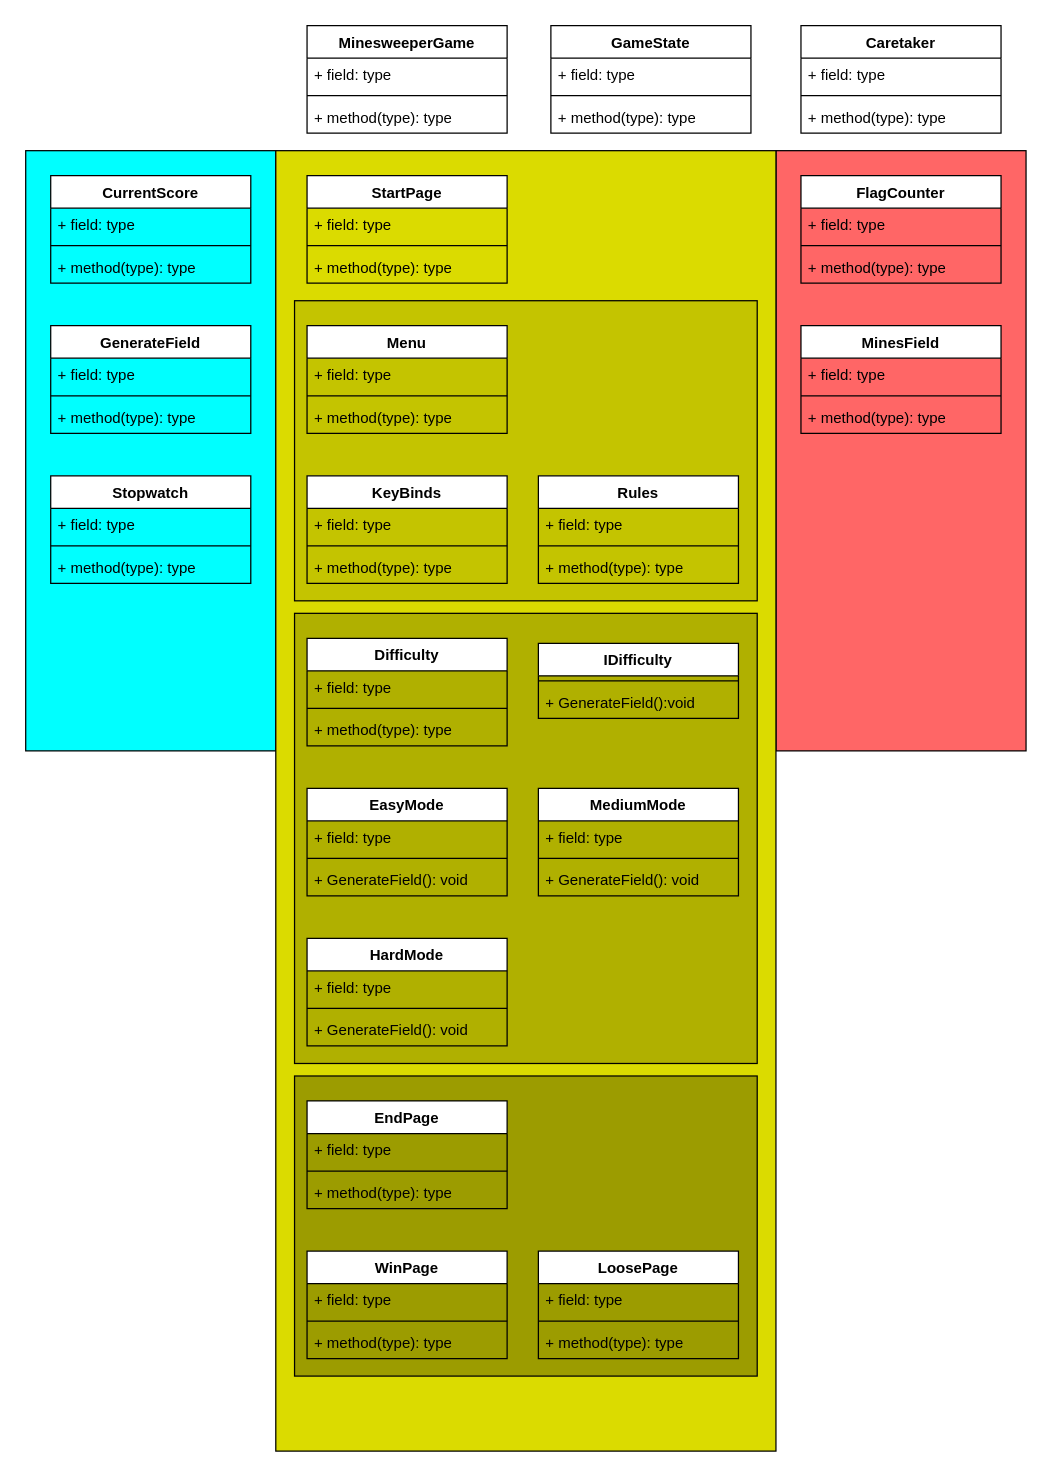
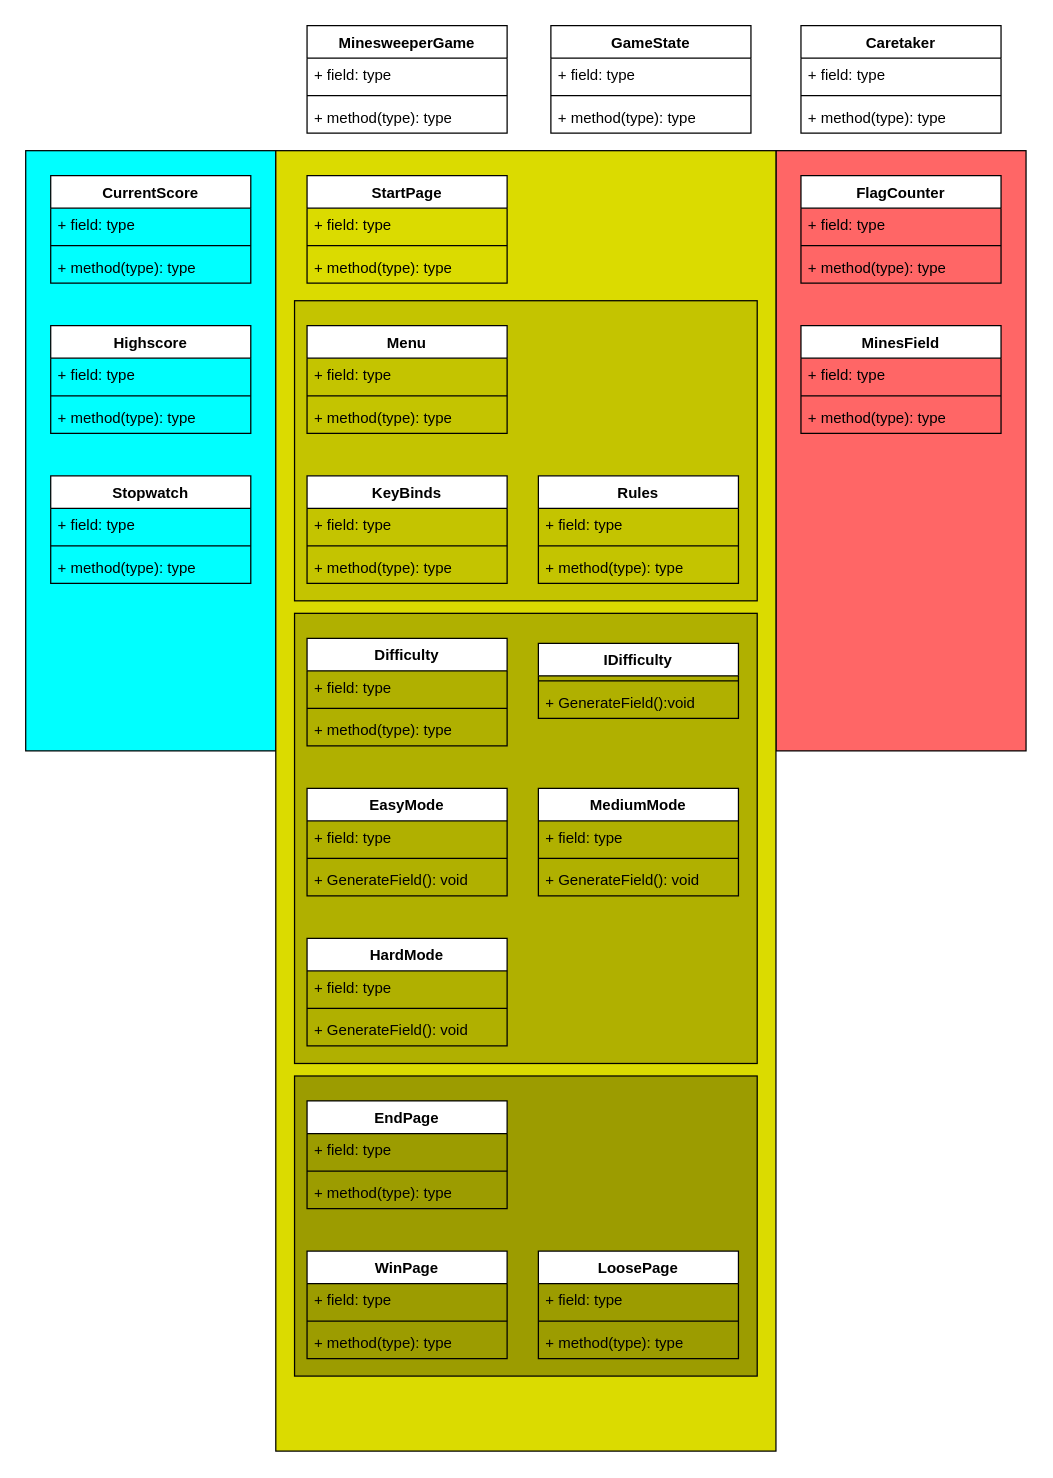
- <mxCell id="23" value="GenerateField" style="swimlane;fontStyle=1;align=center;verticalAlign=top;childLayout=stackLayout;horizontal=1;startSize=26;horizontalStack=0;resizeParent=1;resizeParentMax=0;resizeLast=0;collapsible=1;marginBottom=0;whiteSpace=wrap;html=1;" parent="1" vertex="1"><mxGeometry x="40" y="260" width="160" height="86" as="geometry" /></mxCell>
+ <mxCell id="23" value="Highscore" style="swimlane;fontStyle=1;align=center;verticalAlign=top;childLayout=stackLayout;horizontal=1;startSize=26;horizontalStack=0;resizeParent=1;resizeParentMax=0;resizeLast=0;collapsible=1;marginBottom=0;whiteSpace=wrap;html=1;" parent="1" vertex="1"><mxGeometry x="40" y="260" width="160" height="86" as="geometry" /></mxCell>
